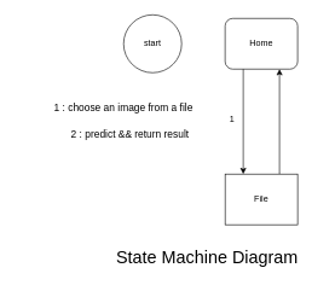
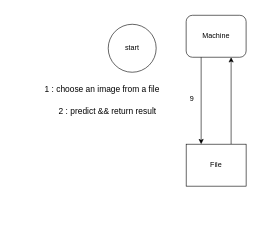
- <mxCell id="3" value="start" style="ellipse;whiteSpace=wrap;html=1;aspect=fixed;" vertex="1" parent="2"><mxGeometry width="80" height="80" as="geometry" /></mxCell>
+ <mxCell id="3" value="start" style="ellipse;whiteSpace=wrap;html=1;aspect=fixed;" vertex="1" parent="2"><mxGeometry x="10" y="20" width="80" height="80" as="geometry" /></mxCell>
- <mxCell id="4" value="Home" style="rounded=1;whiteSpace=wrap;html=1;" vertex="1" parent="2"><mxGeometry x="140" y="5" width="100" height="70" as="geometry" /></mxCell>
+ <mxCell id="4" value="Machine" style="rounded=1;whiteSpace=wrap;html=1;" vertex="1" parent="2"><mxGeometry x="140" y="5" width="100" height="70" as="geometry" /></mxCell>
- <mxCell id="8" value="1" style="text;html=1;strokeColor=none;fillColor=none;align=center;verticalAlign=middle;whiteSpace=wrap;rounded=0;" vertex="1" parent="2"><mxGeometry x="120" y="130" width="60" height="30" as="geometry" /></mxCell>
+ <mxCell id="8" value="9" style="text;html=1;strokeColor=none;fillColor=none;align=center;verticalAlign=middle;whiteSpace=wrap;rounded=0;" vertex="1" parent="2"><mxGeometry x="120" y="130" width="60" height="30" as="geometry" /></mxCell>
- <mxCell id="10" value="&lt;font style=&quot;font-size: 24px&quot;&gt;State Machine Diagram&lt;/font&gt;" style="text;html=1;strokeColor=none;fillColor=none;align=center;verticalAlign=middle;whiteSpace=wrap;rounded=0;" vertex="1" parent="1"><mxGeometry x="151" y="330" width="269" height="50" as="geometry" /></mxCell>
